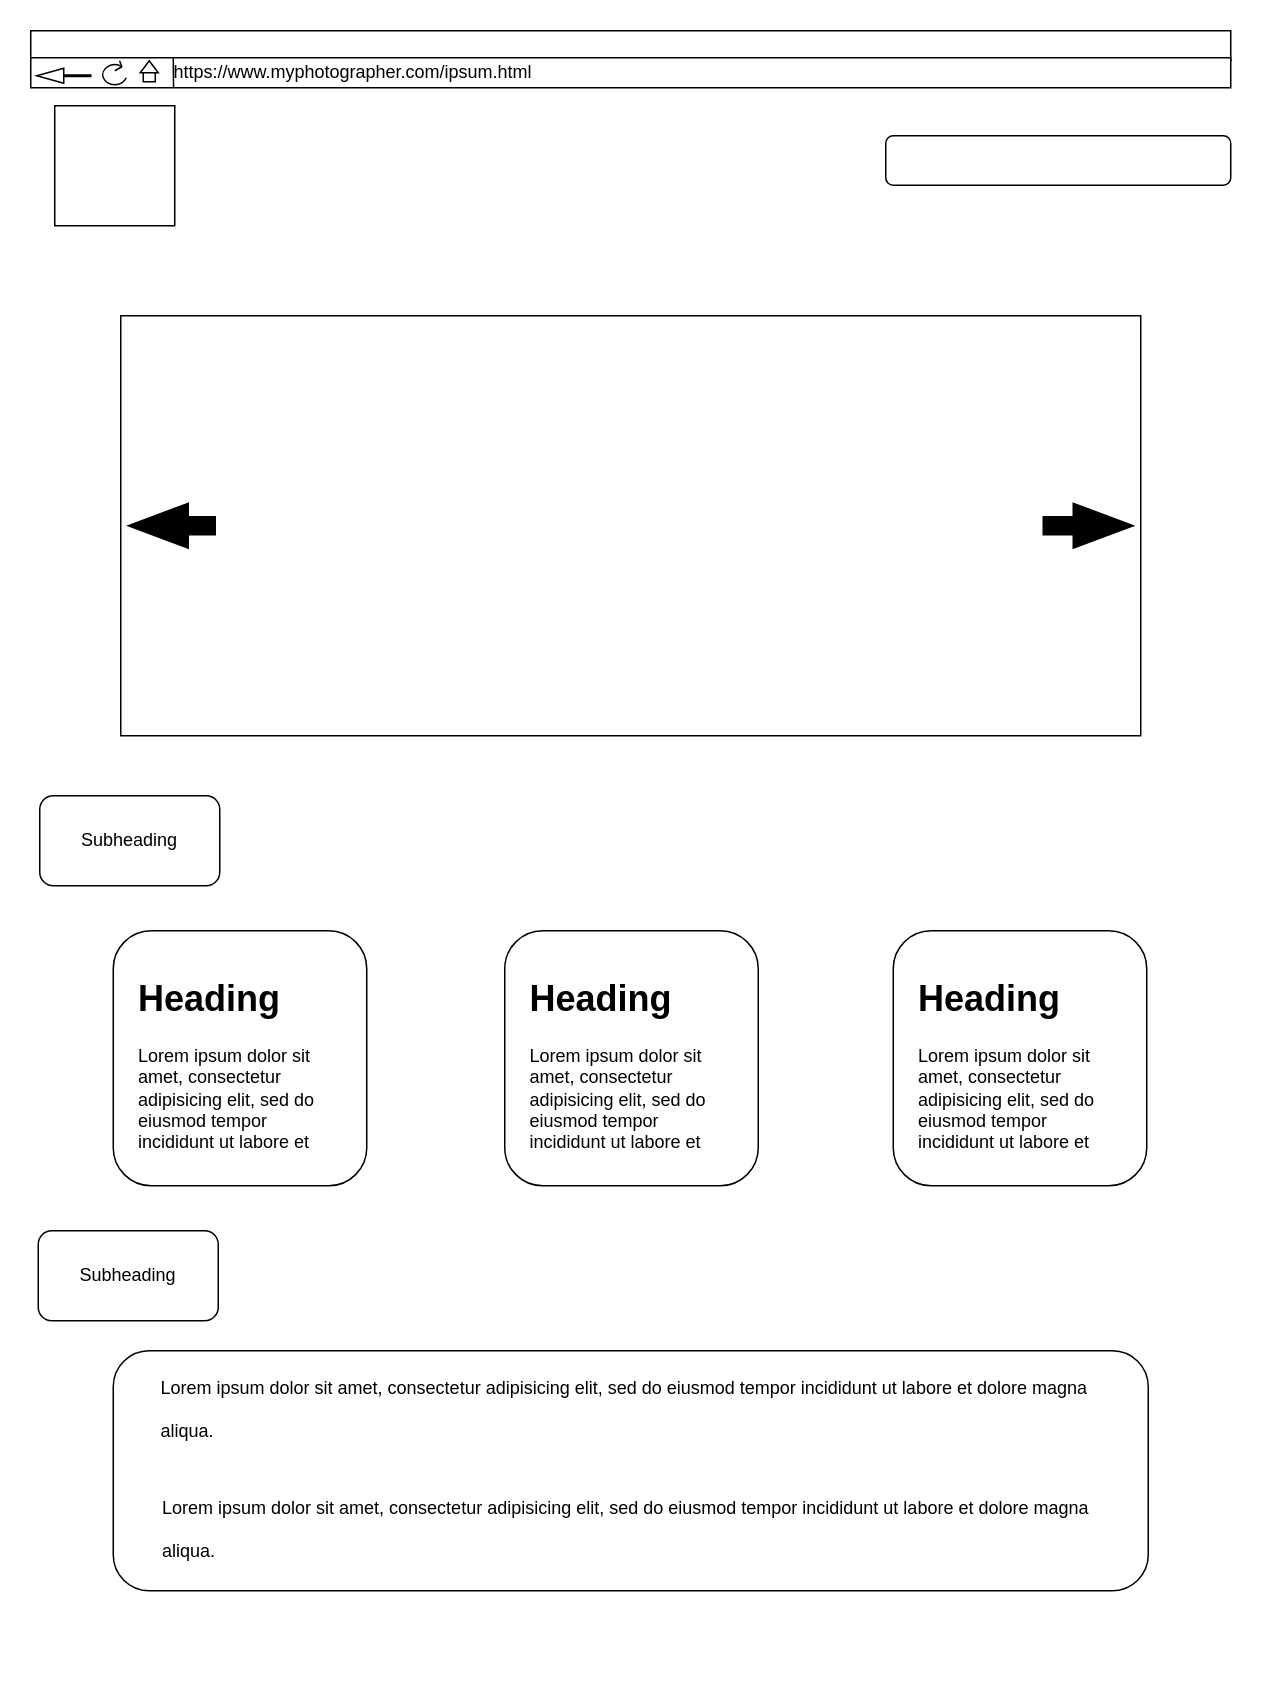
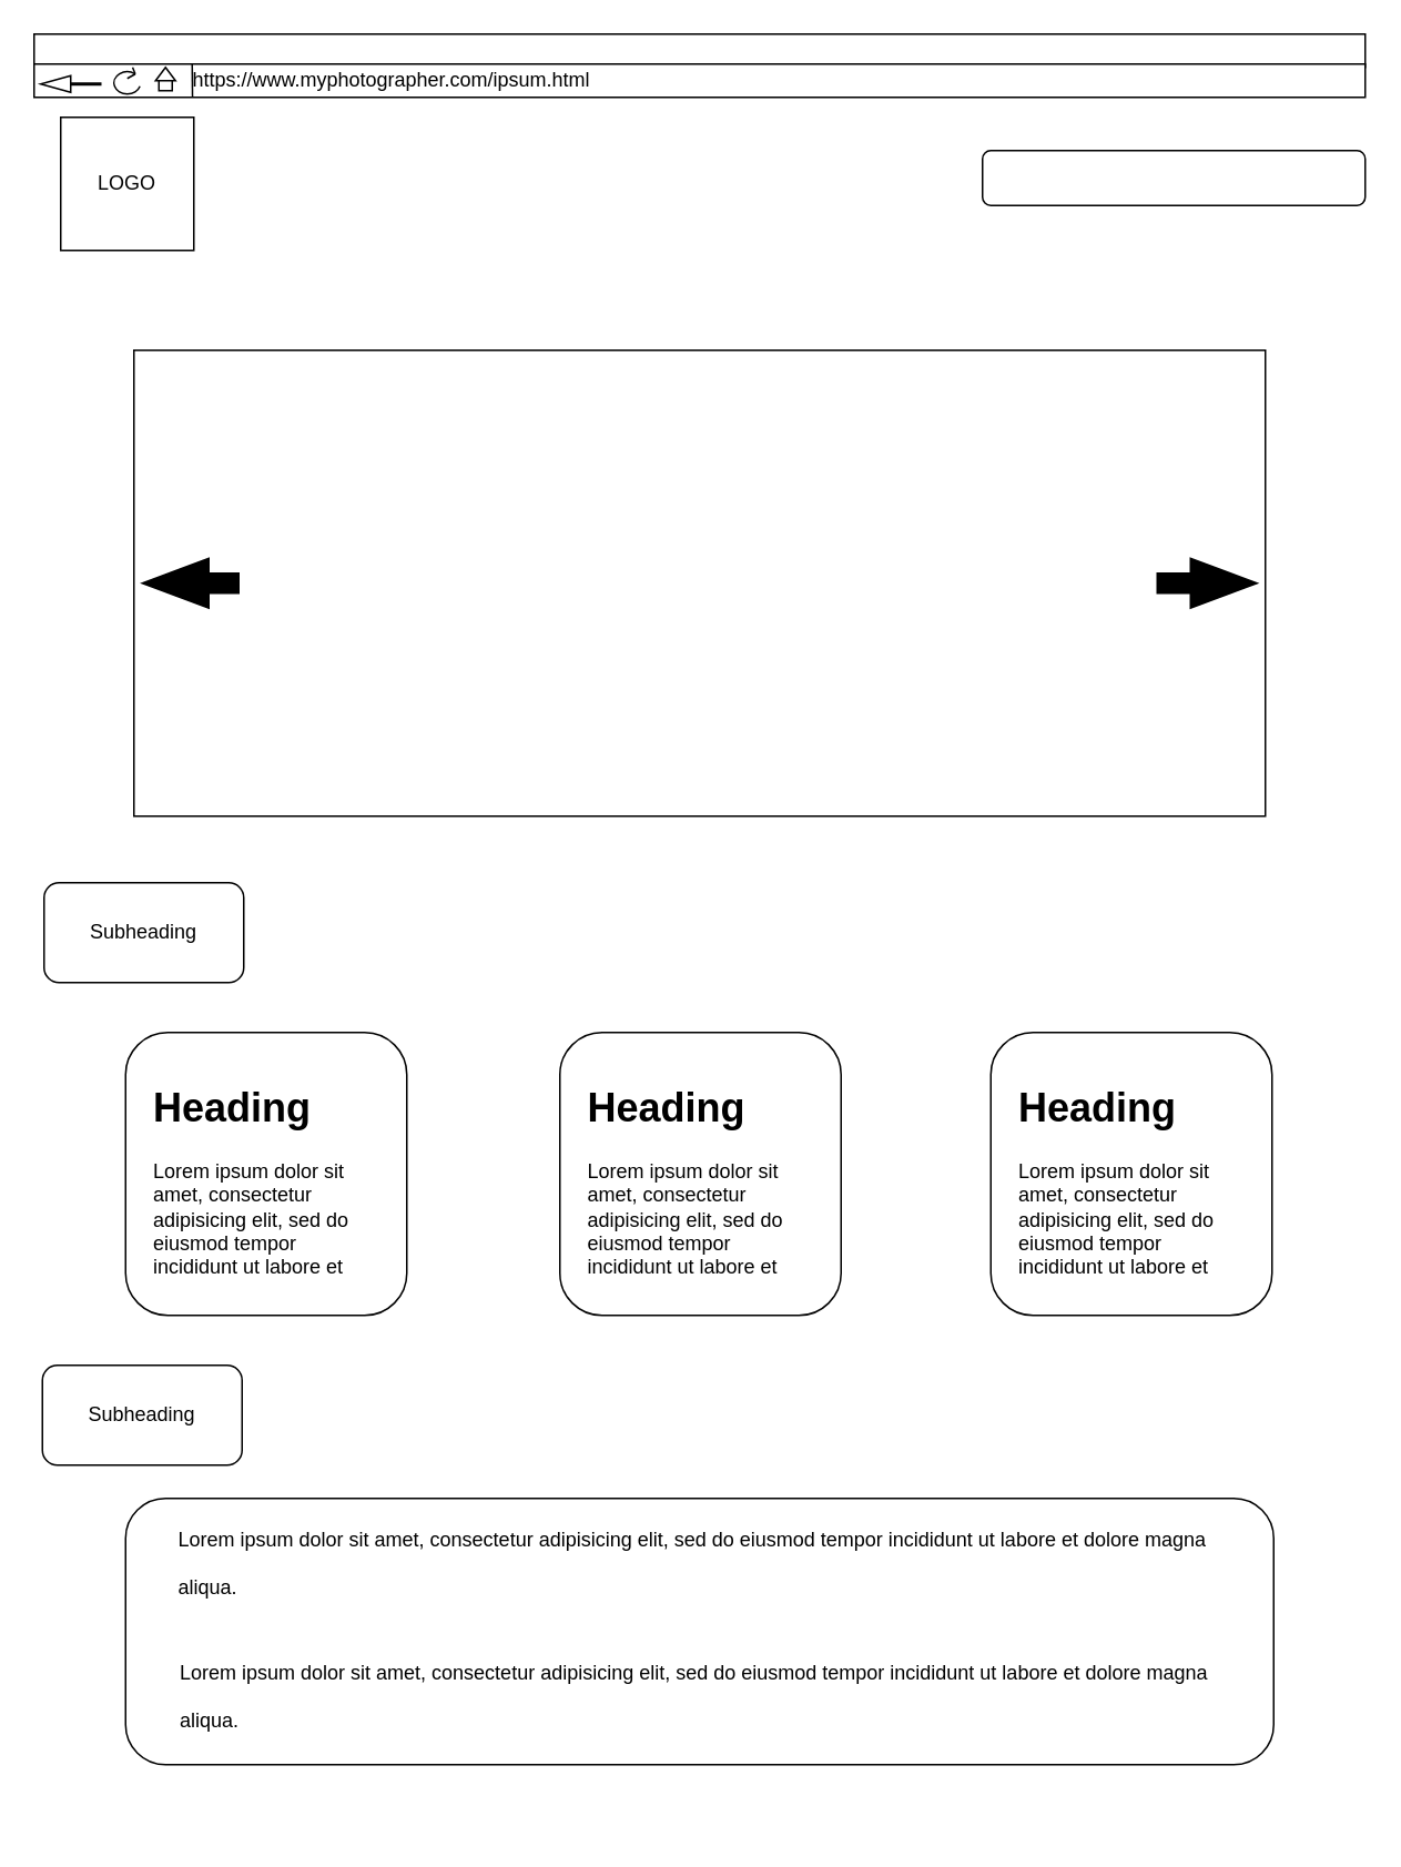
+ <mxCell id="19" value="LOGO" style="text;html=1;align=center;verticalAlign=middle;whiteSpace=wrap;rounded=0;" vertex="1" parent="1"><mxGeometry x="46" y="95" width="60" height="30" as="geometry" /></mxCell>
